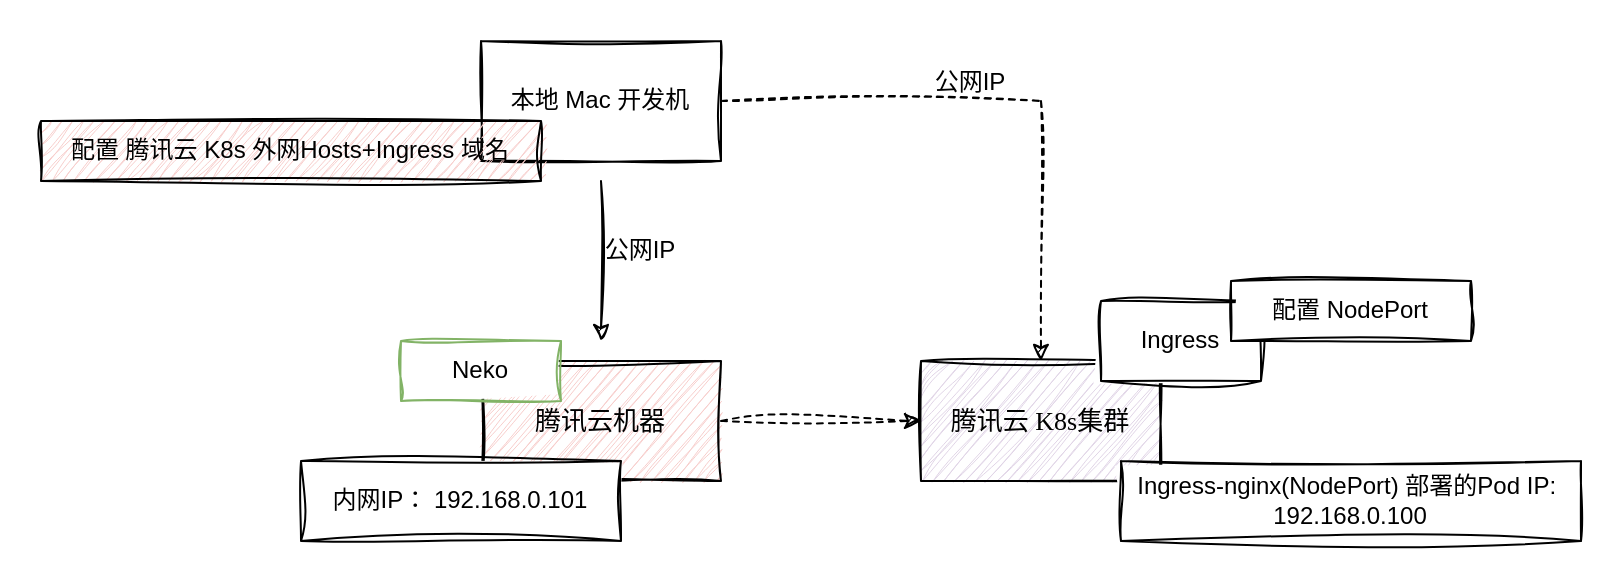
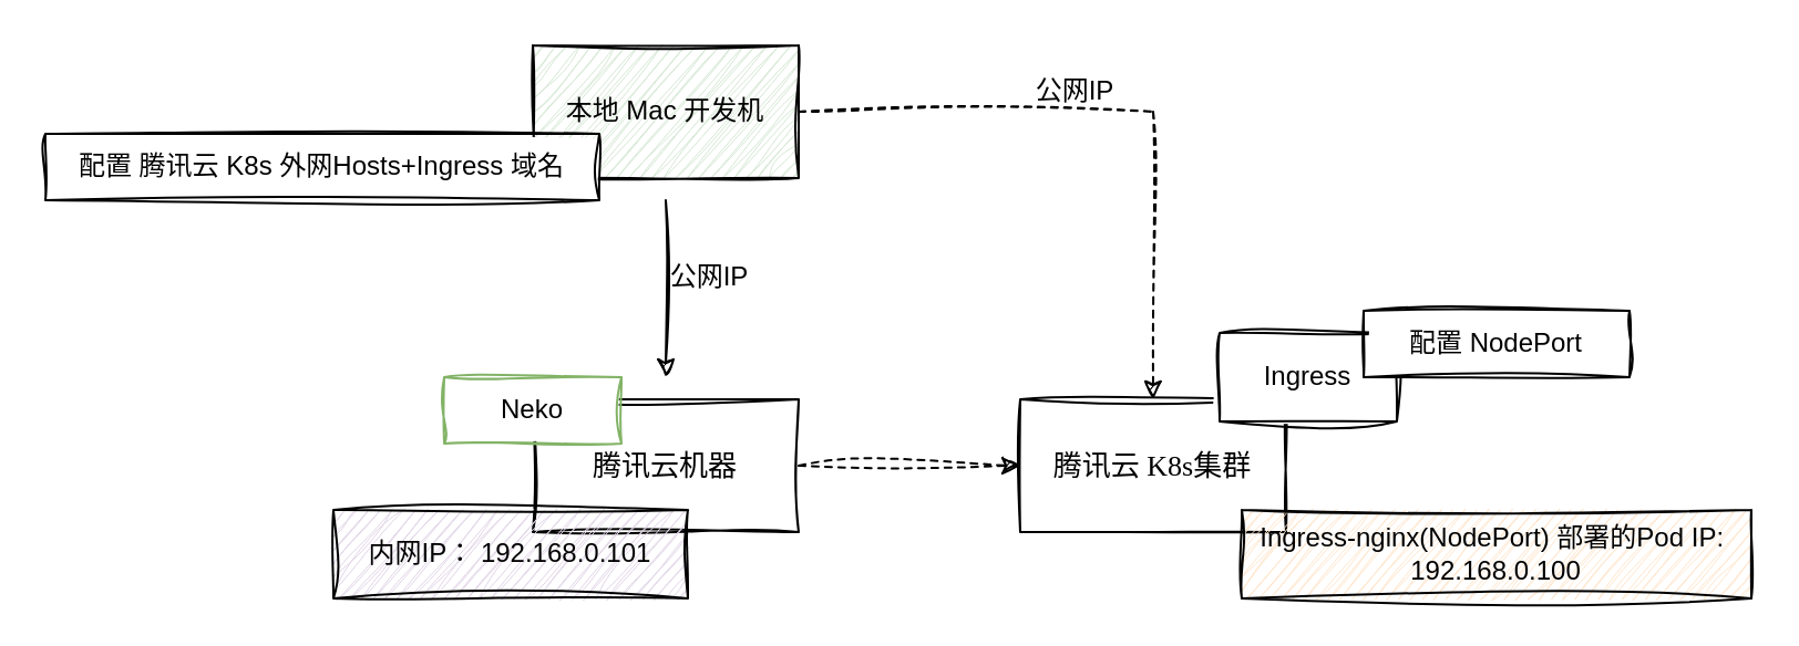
- <mxCell id="8" value="本地 Mac 开发机" style="rounded=0;whiteSpace=wrap;html=1;sketch=1;curveFitting=1;jiggle=2;" vertex="1" parent="1"><mxGeometry x="240" y="20" width="120" height="60" as="geometry" /></mxCell>
+ <mxCell id="8" value="本地 Mac 开发机" style="rounded=0;whiteSpace=wrap;html=1;sketch=1;curveFitting=1;jiggle=2;fillColor=#d5e8d4;" vertex="1" parent="1"><mxGeometry x="240" y="20" width="120" height="60" as="geometry" /></mxCell>
- <mxCell id="11" value="配置 腾讯云 K8s 外网Hosts+Ingress 域名" style="rounded=0;whiteSpace=wrap;html=1;sketch=1;curveFitting=1;jiggle=2;fillColor=#f8cecc;" vertex="1" parent="1"><mxGeometry x="20" y="60" width="250" height="30" as="geometry" /></mxCell>
+ <mxCell id="11" value="配置 腾讯云 K8s 外网Hosts+Ingress 域名" style="rounded=0;whiteSpace=wrap;html=1;sketch=1;curveFitting=1;jiggle=2;" vertex="1" parent="1"><mxGeometry x="20" y="60" width="250" height="30" as="geometry" /></mxCell>
- <mxCell id="3" value="腾讯云机器" style="rounded=0;whiteSpace=wrap;html=1;fontFamily=Comic Sans MS;fontSize=13;sketch=1;curveFitting=1;jiggle=2;fillColor=#f8cecc;" vertex="1" parent="1"><mxGeometry x="240" y="180" width="120" height="60" as="geometry" /></mxCell>
+ <mxCell id="3" value="腾讯云机器" style="rounded=0;whiteSpace=wrap;html=1;fontFamily=Comic Sans MS;fontSize=13;sketch=1;curveFitting=1;jiggle=2;" vertex="1" parent="1"><mxGeometry x="240" y="180" width="120" height="60" as="geometry" /></mxCell>
- <mxCell id="4" value="腾讯云 K8s集群" style="rounded=0;whiteSpace=wrap;html=1;fontFamily=Comic Sans MS;fontSize=13;sketch=1;curveFitting=1;jiggle=2;fillColor=#e1d5e7;" vertex="1" parent="1"><mxGeometry x="460" y="180" width="120" height="60" as="geometry" /></mxCell>
+ <mxCell id="4" value="腾讯云 K8s集群" style="rounded=0;whiteSpace=wrap;html=1;fontFamily=Comic Sans MS;fontSize=13;sketch=1;curveFitting=1;jiggle=2;" vertex="1" parent="1"><mxGeometry x="460" y="180" width="120" height="60" as="geometry" /></mxCell>
- <mxCell id="13" value="内网IP： 192.168.0.101" style="rounded=0;whiteSpace=wrap;html=1;sketch=1;curveFitting=1;jiggle=2;" vertex="1" parent="1"><mxGeometry x="150" y="230" width="160" height="40" as="geometry" /></mxCell>
+ <mxCell id="13" value="内网IP： 192.168.0.101" style="rounded=0;whiteSpace=wrap;html=1;sketch=1;curveFitting=1;jiggle=2;fillColor=#e1d5e7;" vertex="1" parent="1"><mxGeometry x="150" y="230" width="160" height="40" as="geometry" /></mxCell>
- <mxCell id="12" value="Ingress-nginx(NodePort) 部署的Pod IP:&amp;nbsp; 192.168.0.100" style="rounded=0;whiteSpace=wrap;html=1;sketch=1;curveFitting=1;jiggle=2;" vertex="1" parent="1"><mxGeometry x="560" y="230" width="230" height="40" as="geometry" /></mxCell>
+ <mxCell id="12" value="Ingress-nginx(NodePort) 部署的Pod IP:&amp;nbsp; 192.168.0.100" style="rounded=0;whiteSpace=wrap;html=1;sketch=1;curveFitting=1;jiggle=2;fillColor=#ffe6cc;" vertex="1" parent="1"><mxGeometry x="560" y="230" width="230" height="40" as="geometry" /></mxCell>
